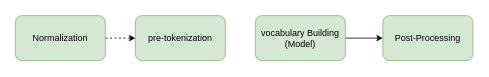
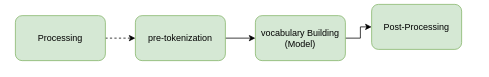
- <mxCell id="3" value="Normalization" style="rounded=1;whiteSpace=wrap;html=1;fillColor=#d5e8d4;strokeColor=#82b366;" vertex="1" parent="1"><mxGeometry x="20" y="20" width="120" height="60" as="geometry" /></mxCell>
+ <mxCell id="3" value="Processing" style="rounded=1;whiteSpace=wrap;html=1;fillColor=#d5e8d4;strokeColor=#82b366;" vertex="1" parent="1"><mxGeometry x="20" y="20" width="120" height="60" as="geometry" /></mxCell>
+ <mxCell id="4" style="edgeStyle=orthogonalEdgeStyle;rounded=0;orthogonalLoop=1;jettySize=auto;html=1;exitX=1;exitY=0.5;exitDx=0;exitDy=0;" edge="1" parent="1" source="5" target="7"><mxGeometry relative="1" as="geometry" /></mxCell>
- <mxCell id="8" value="Post-Processing" style="rounded=1;whiteSpace=wrap;html=1;fillColor=#d5e8d4;strokeColor=#82b366;" vertex="1" parent="1"><mxGeometry x="510" y="20" width="120" height="60" as="geometry" /></mxCell>
+ <mxCell id="8" value="Post-Processing" style="rounded=1;whiteSpace=wrap;html=1;fillColor=#d5e8d4;strokeColor=#82b366;" vertex="1" parent="1"><mxGeometry x="495" y="5" width="120" height="60" as="geometry" /></mxCell>
